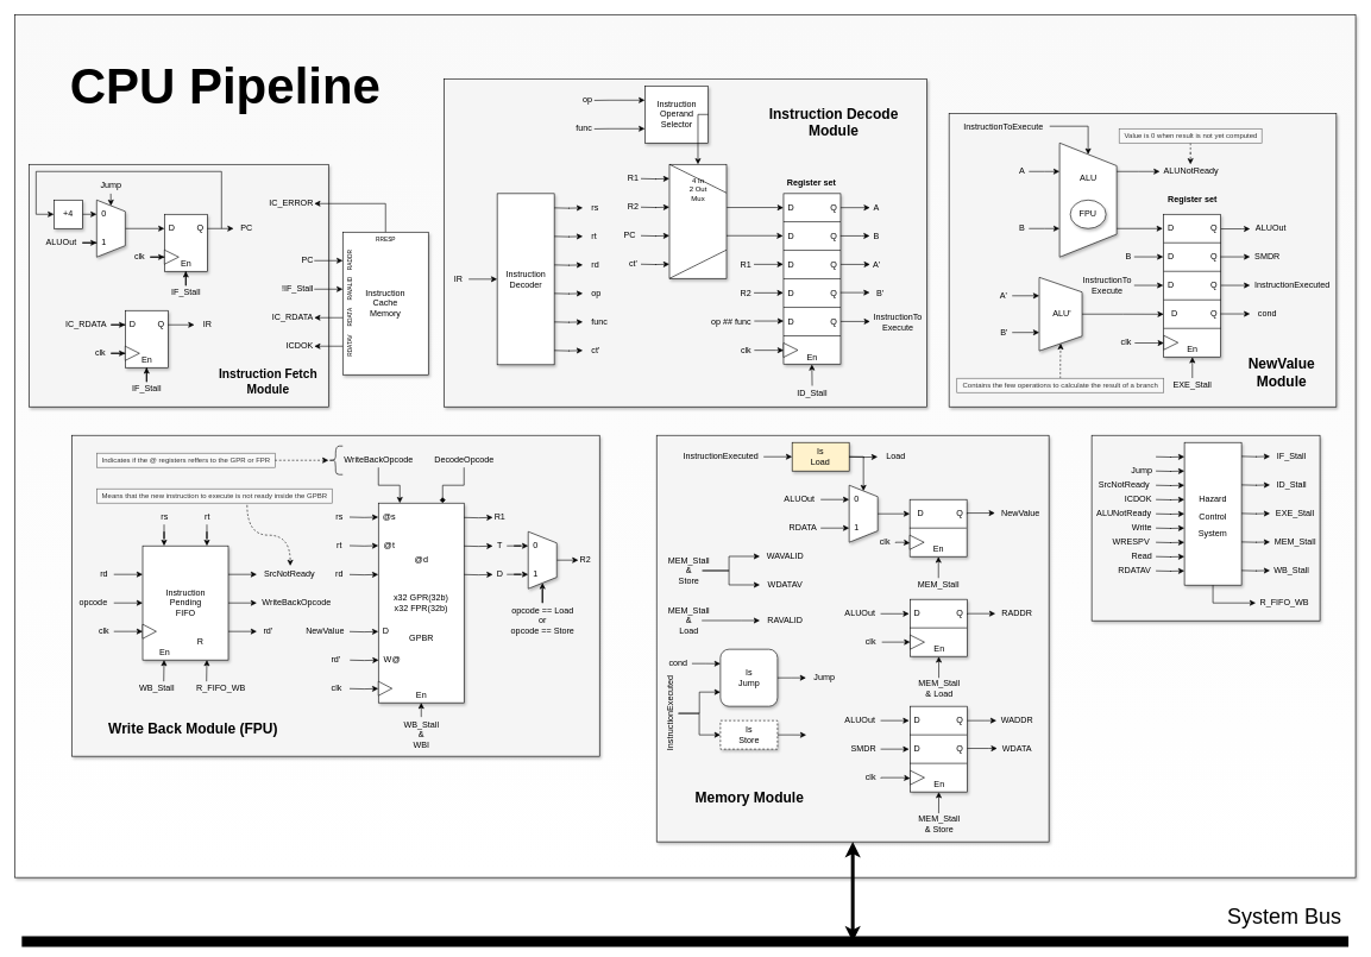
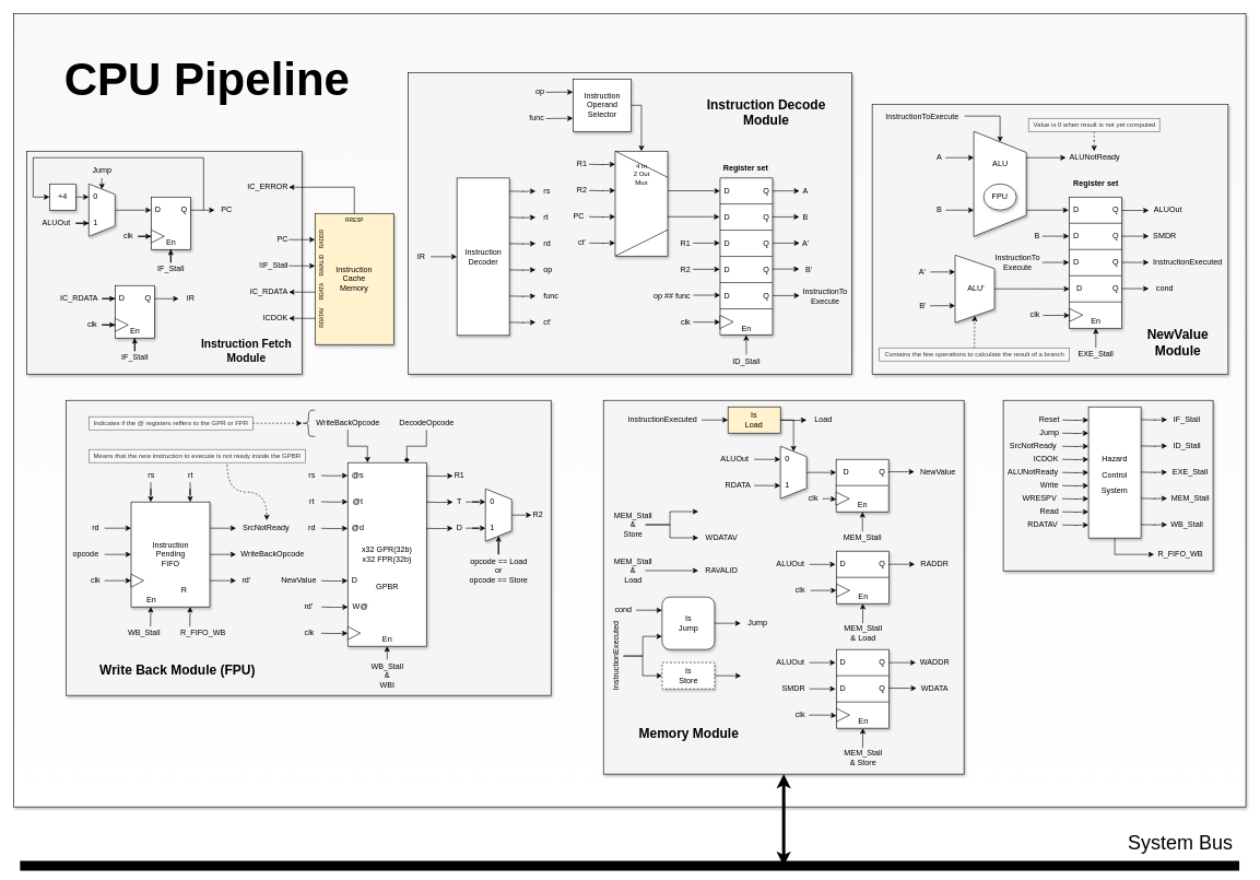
- <mxCell id="127" value="Instruction&lt;br&gt;Operand&lt;br&gt;Selector" style="rounded=0;whiteSpace=wrap;html=1;shadow=1;fontSize=12;align=center;" parent="61" vertex="1"><mxGeometry x="281.5" y="10" width="89" height="80" as="geometry" /></mxCell>
+ <mxCell id="127" value="Instruction&lt;br&gt;Operand&lt;br&gt;Selector" style="rounded=0;whiteSpace=wrap;html=1;shadow=1;fontSize=12;align=center;" parent="61" vertex="1"><mxGeometry x="251.5" y="10" width="89" height="80" as="geometry" /></mxCell>
- <mxCell id="40" value="Instruction&lt;br&gt;Cache&lt;br&gt;Memory" style="rounded=0;whiteSpace=wrap;html=1;shadow=1;" parent="3" vertex="1"><mxGeometry x="440" y="95" width="120" height="200" as="geometry" /></mxCell>
+ <mxCell id="40" value="Instruction&lt;br&gt;Cache&lt;br&gt;Memory" style="rounded=0;whiteSpace=wrap;html=1;shadow=1;fillColor=#fff2cc;" parent="3" vertex="1"><mxGeometry x="440" y="95" width="120" height="200" as="geometry" /></mxCell>
+ <mxCell id="356" value="Reset" style="text;html=1;align=center;verticalAlign=middle;resizable=0;points=[];;autosize=1;fontSize=12;" parent="352" vertex="1"><mxGeometry x="45" y="20" width="50" height="20" as="geometry" /></mxCell>
- <mxCell id="291" value="WAVALID" style="text;html=1;align=center;verticalAlign=middle;resizable=0;points=[];;autosize=1;fontSize=12;" parent="270" vertex="1"><mxGeometry x="184.5" y="160" width="70" height="20" as="geometry" /></mxCell>
- <mxCell id="234" value="@d" style="text;html=1;align=center;verticalAlign=middle;resizable=0;points=[];;autosize=1;fontSize=12;" parent="196" vertex="1"><mxGeometry x="475" y="165" width="30" height="20" as="geometry" /></mxCell>
+ <mxCell id="234" value="@d" style="text;html=1;align=center;verticalAlign=middle;resizable=0;points=[];;autosize=1;fontSize=12;" parent="196" vertex="1"><mxGeometry x="430" y="185" width="30" height="20" as="geometry" /></mxCell>
